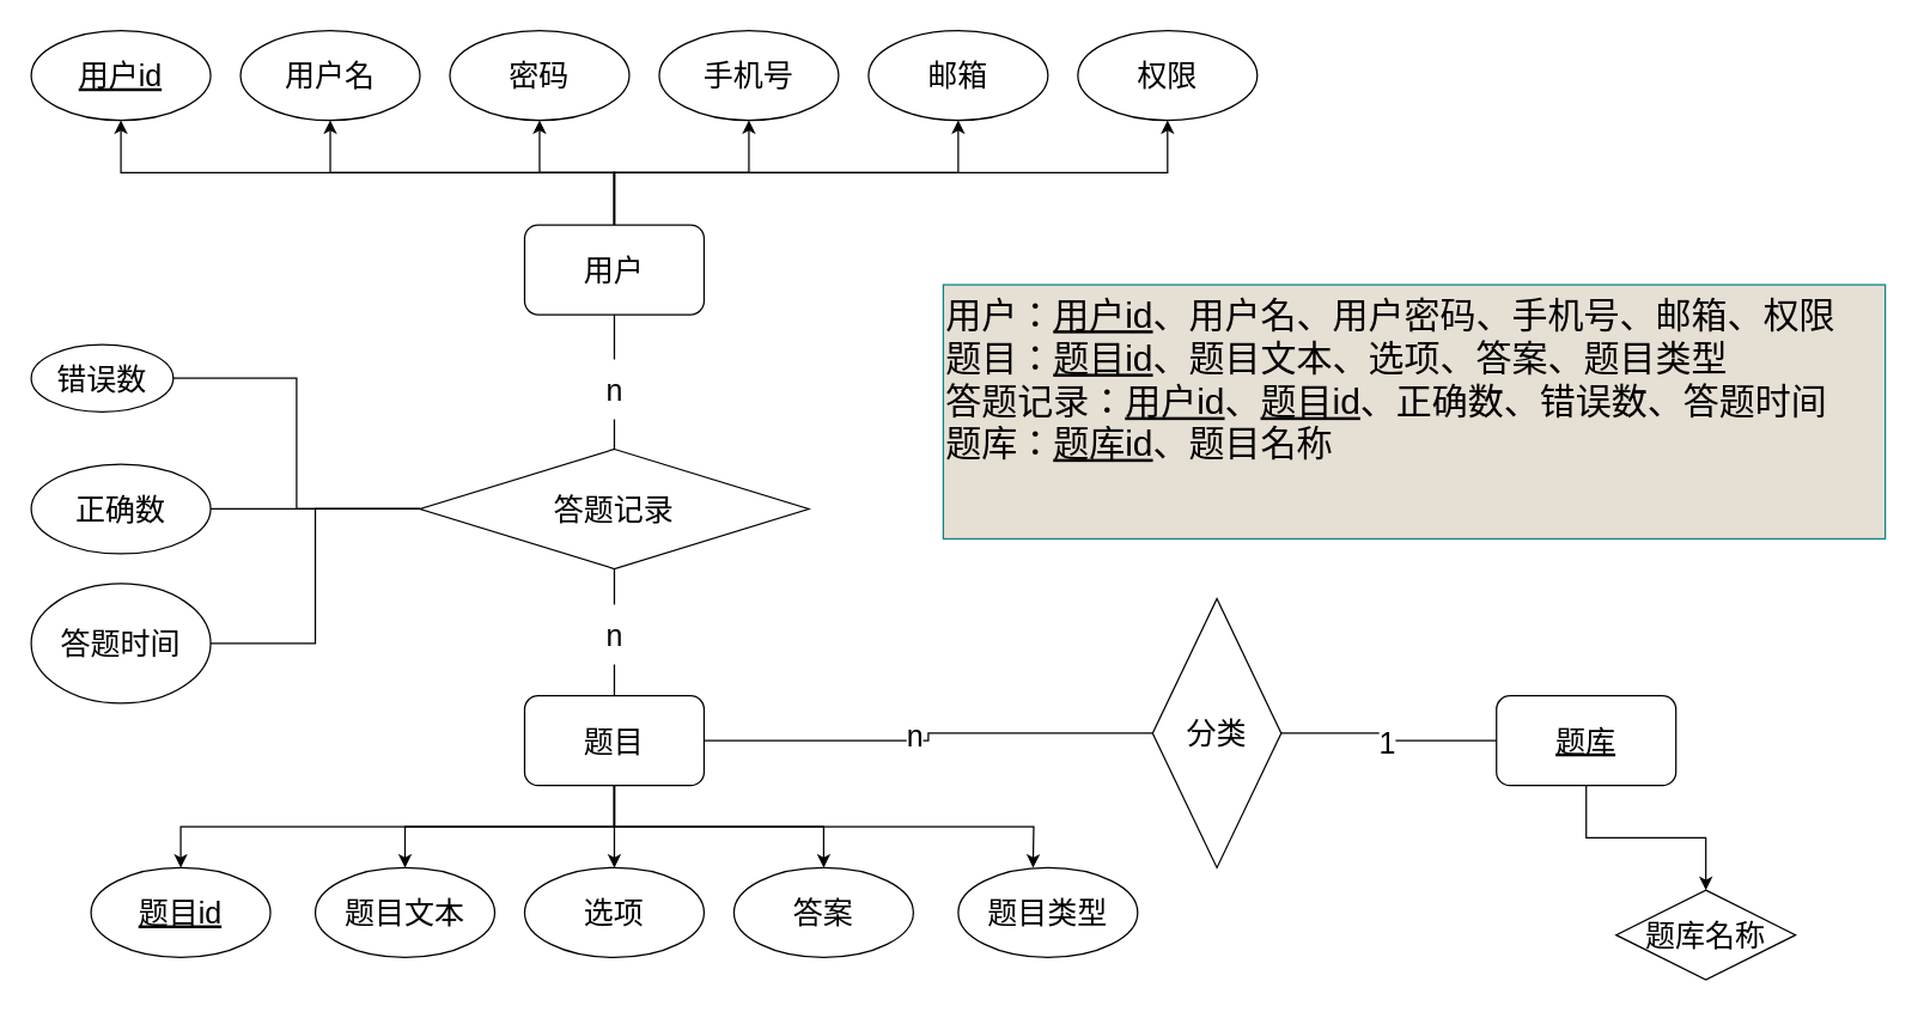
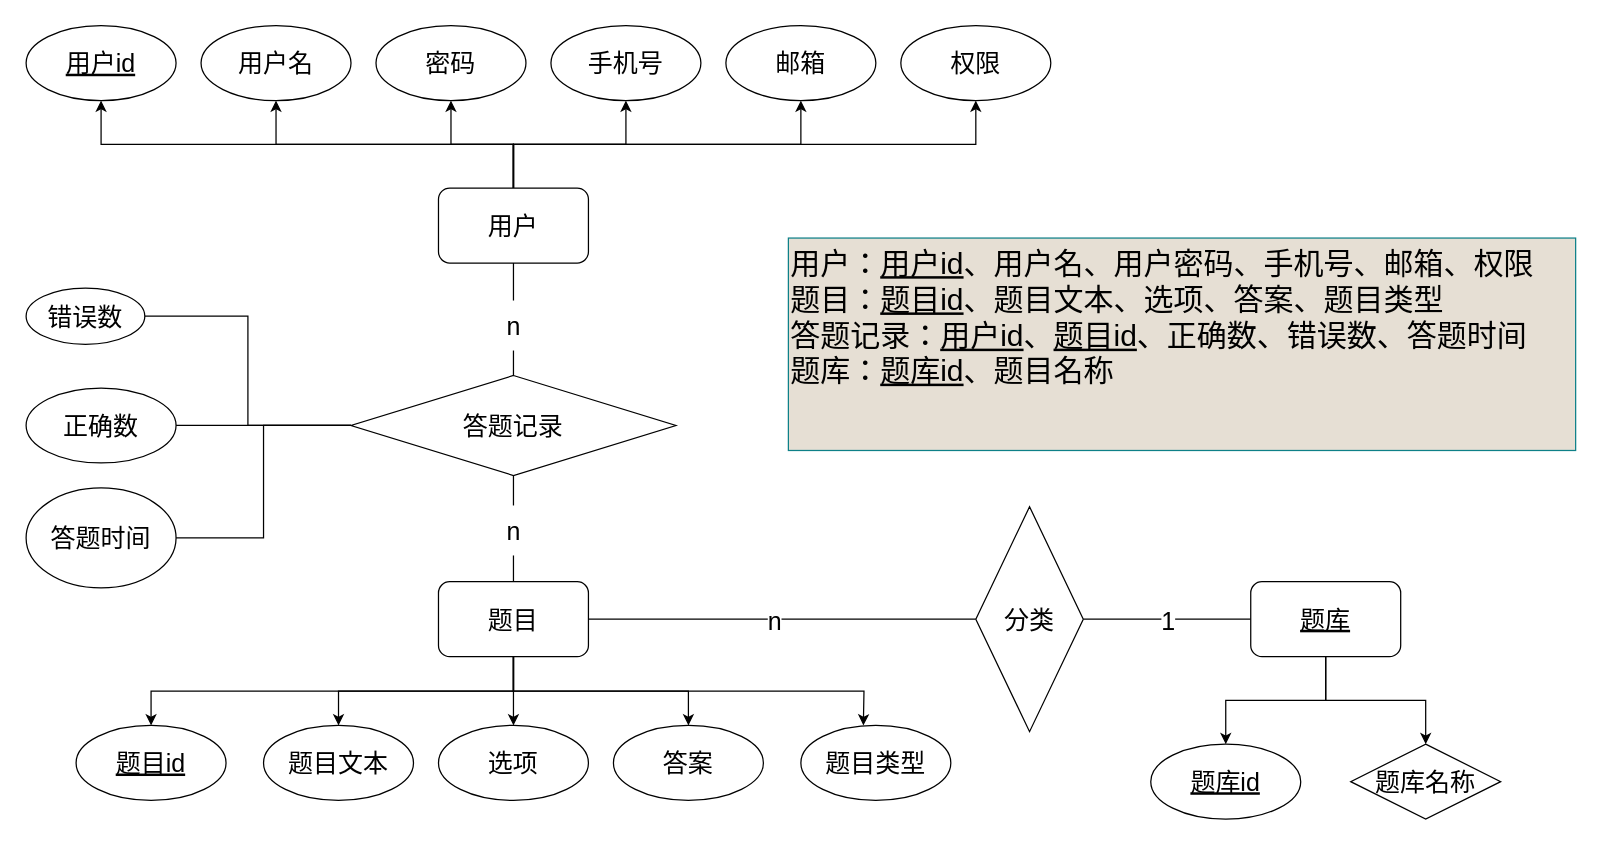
- <mxCell id="37" value="分类" style="rhombus;whiteSpace=wrap;html=1;fontSize=20;" vertex="1" parent="1"><mxGeometry x="770" y="400" width="86" height="180" as="geometry" /></mxCell>
+ <mxCell id="37" value="分类" style="rhombus;whiteSpace=wrap;html=1;fontSize=20;" vertex="1" parent="1"><mxGeometry x="780" y="405" width="86" height="180" as="geometry" /></mxCell>
+ <mxCell id="23" style="edgeStyle=orthogonalEdgeStyle;rounded=0;orthogonalLoop=1;jettySize=auto;html=1;exitX=0.5;exitY=1;exitDx=0;exitDy=0;fontSize=20;" edge="1" parent="1" source="27" target="28"><mxGeometry relative="1" as="geometry" /></mxCell>
+ <mxCell id="28" value="&lt;u&gt;题库id&lt;/u&gt;" style="ellipse;whiteSpace=wrap;html=1;fontSize=20;" vertex="1" parent="1"><mxGeometry x="920" y="595" width="120" height="60" as="geometry" /></mxCell>
